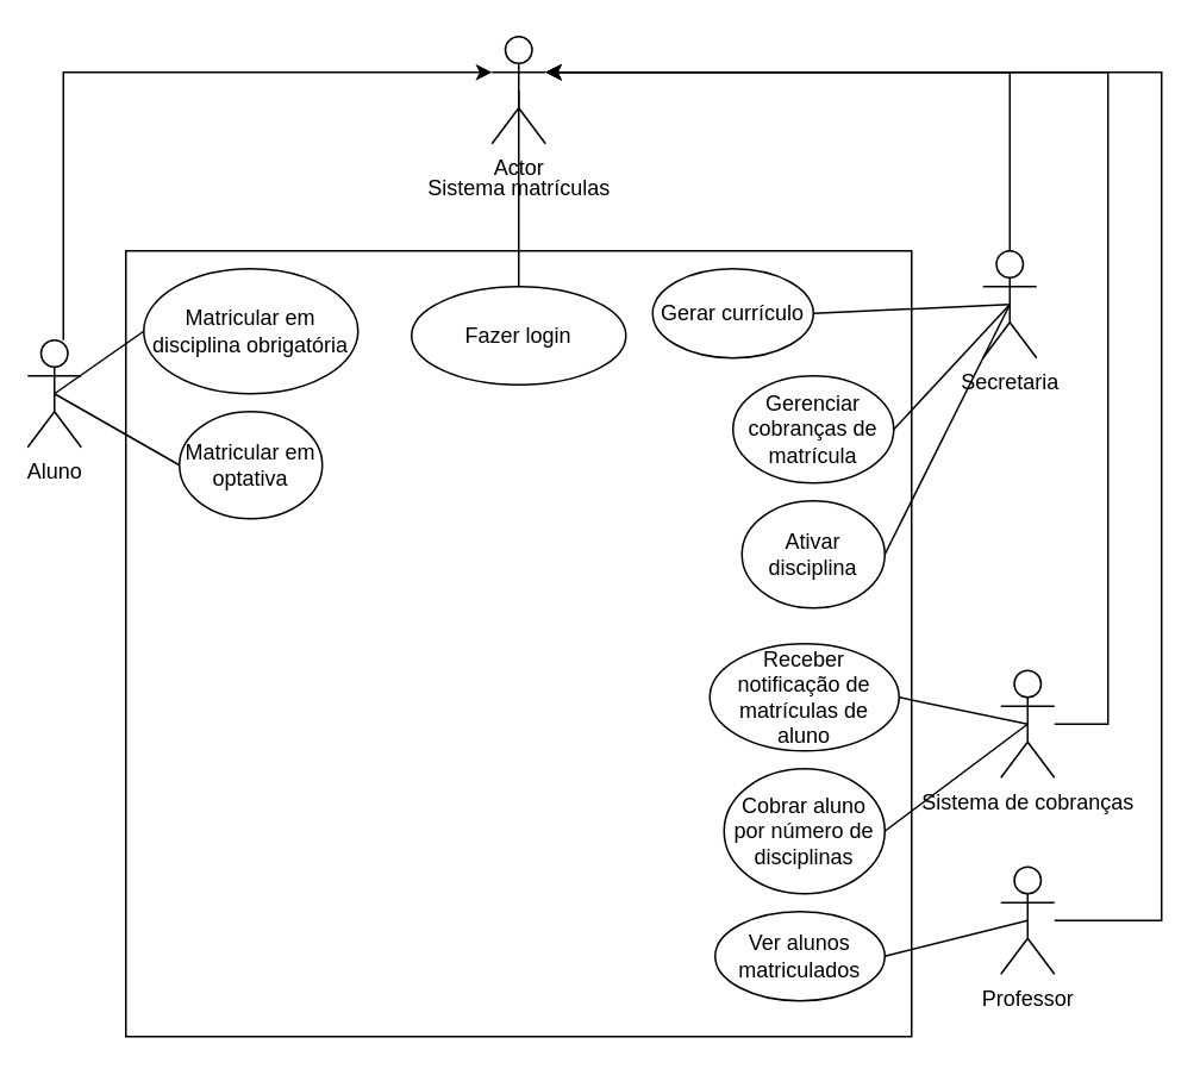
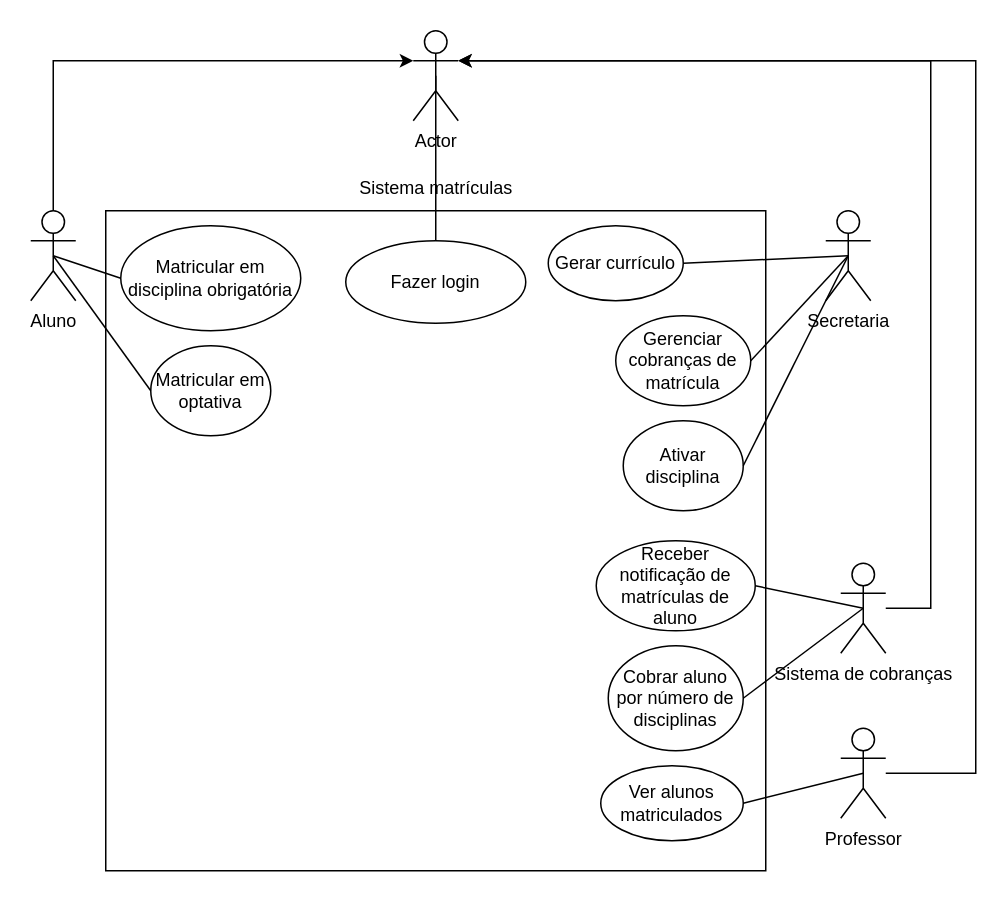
- <mxCell id="18" style="edgeStyle=orthogonalEdgeStyle;rounded=0;orthogonalLoop=1;jettySize=auto;html=1;entryX=1;entryY=0.333;entryDx=0;entryDy=0;entryPerimeter=0;" parent="1" source="4" target="16" edge="1"><mxGeometry relative="1" as="geometry"><Array as="points"><mxPoint x="565" y="40" /></Array></mxGeometry></mxCell>
- <mxCell id="3" value="Sistema matrículas" style="text;html=1;align=center;verticalAlign=middle;resizable=0;points=[];autosize=1;strokeColor=none;fillColor=none;" parent="1" vertex="1"><mxGeometry x="225" y="90" width="130" height="30" as="geometry" /></mxCell>
+ <mxCell id="3" value="Sistema matrículas" style="text;html=1;align=center;verticalAlign=middle;resizable=0;points=[];autosize=1;strokeColor=none;fillColor=none;" parent="1" vertex="1"><mxGeometry x="225" y="110" width="130" height="30" as="geometry" /></mxCell>
- <mxCell id="6" value="Aluno" style="shape=umlActor;verticalLabelPosition=bottom;verticalAlign=top;html=1;outlineConnect=0;" parent="1" vertex="1"><mxGeometry x="15" y="190" width="30" height="60" as="geometry" /></mxCell>
+ <mxCell id="6" value="Aluno" style="shape=umlActor;verticalLabelPosition=bottom;verticalAlign=top;html=1;outlineConnect=0;" parent="1" vertex="1"><mxGeometry x="20" y="140" width="30" height="60" as="geometry" /></mxCell>
